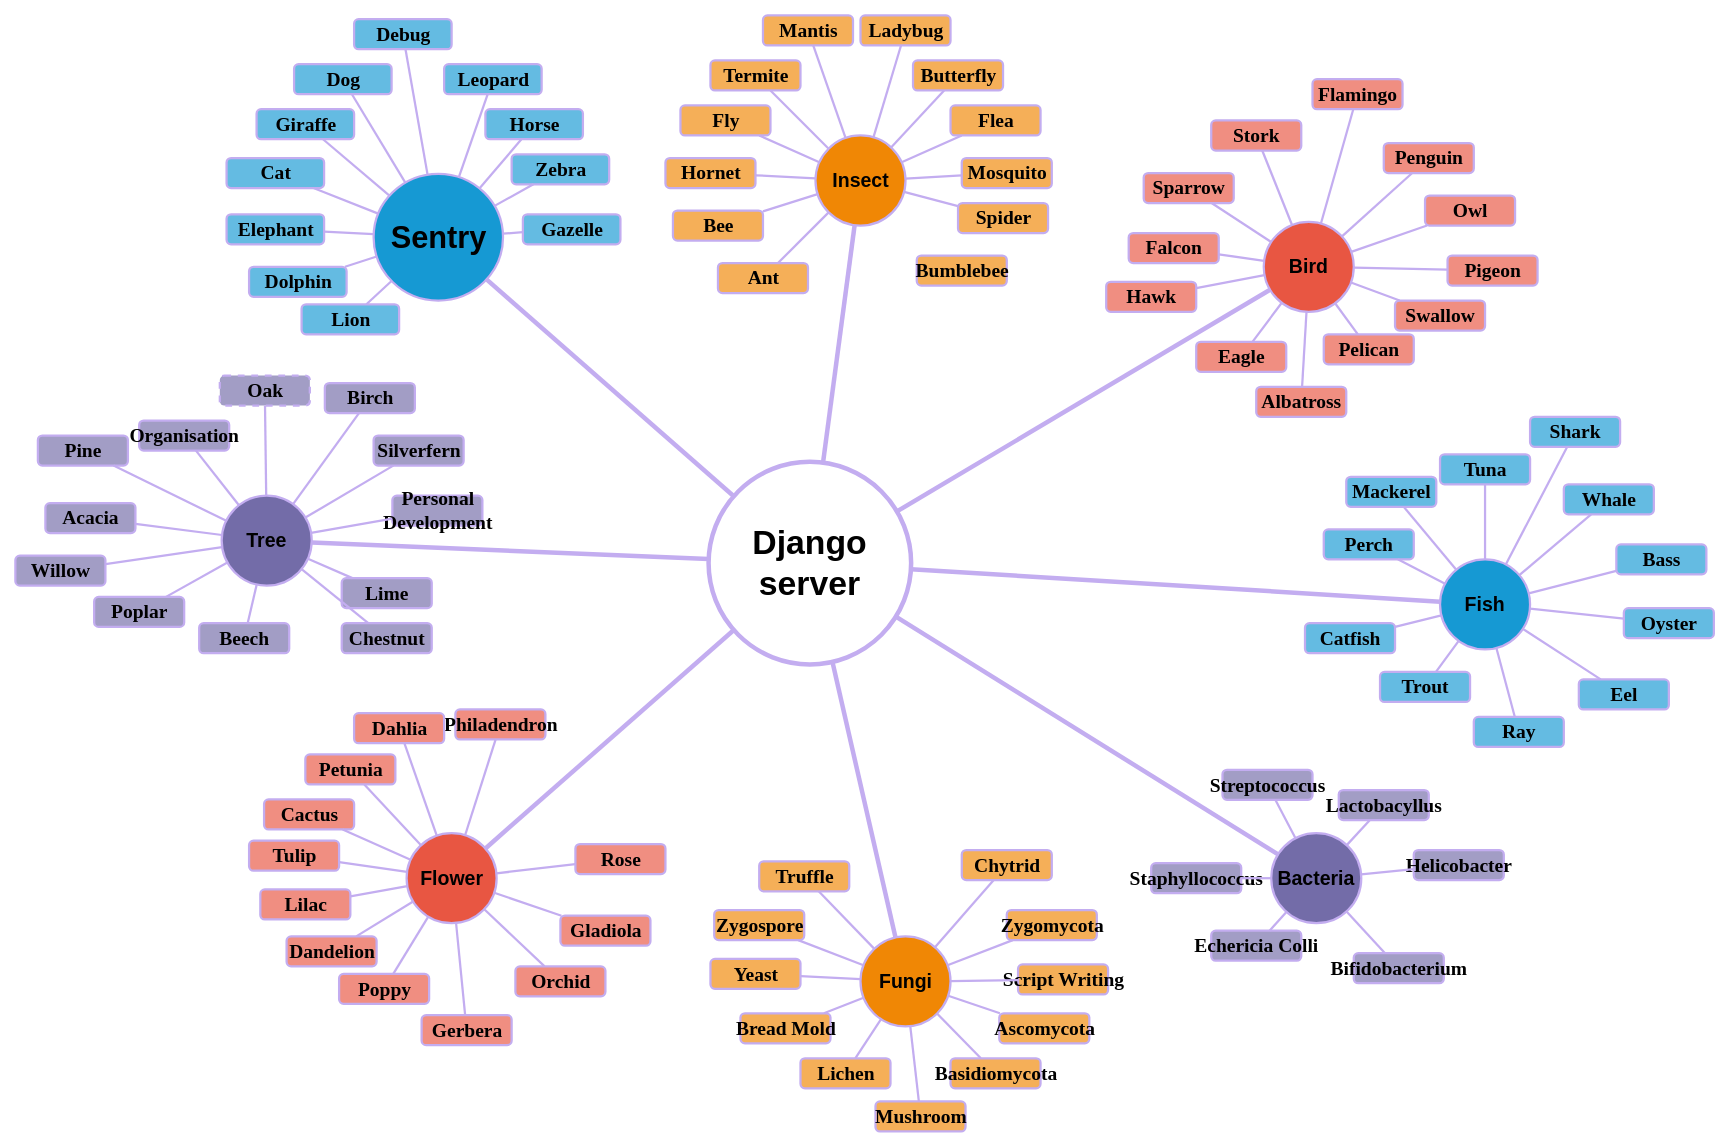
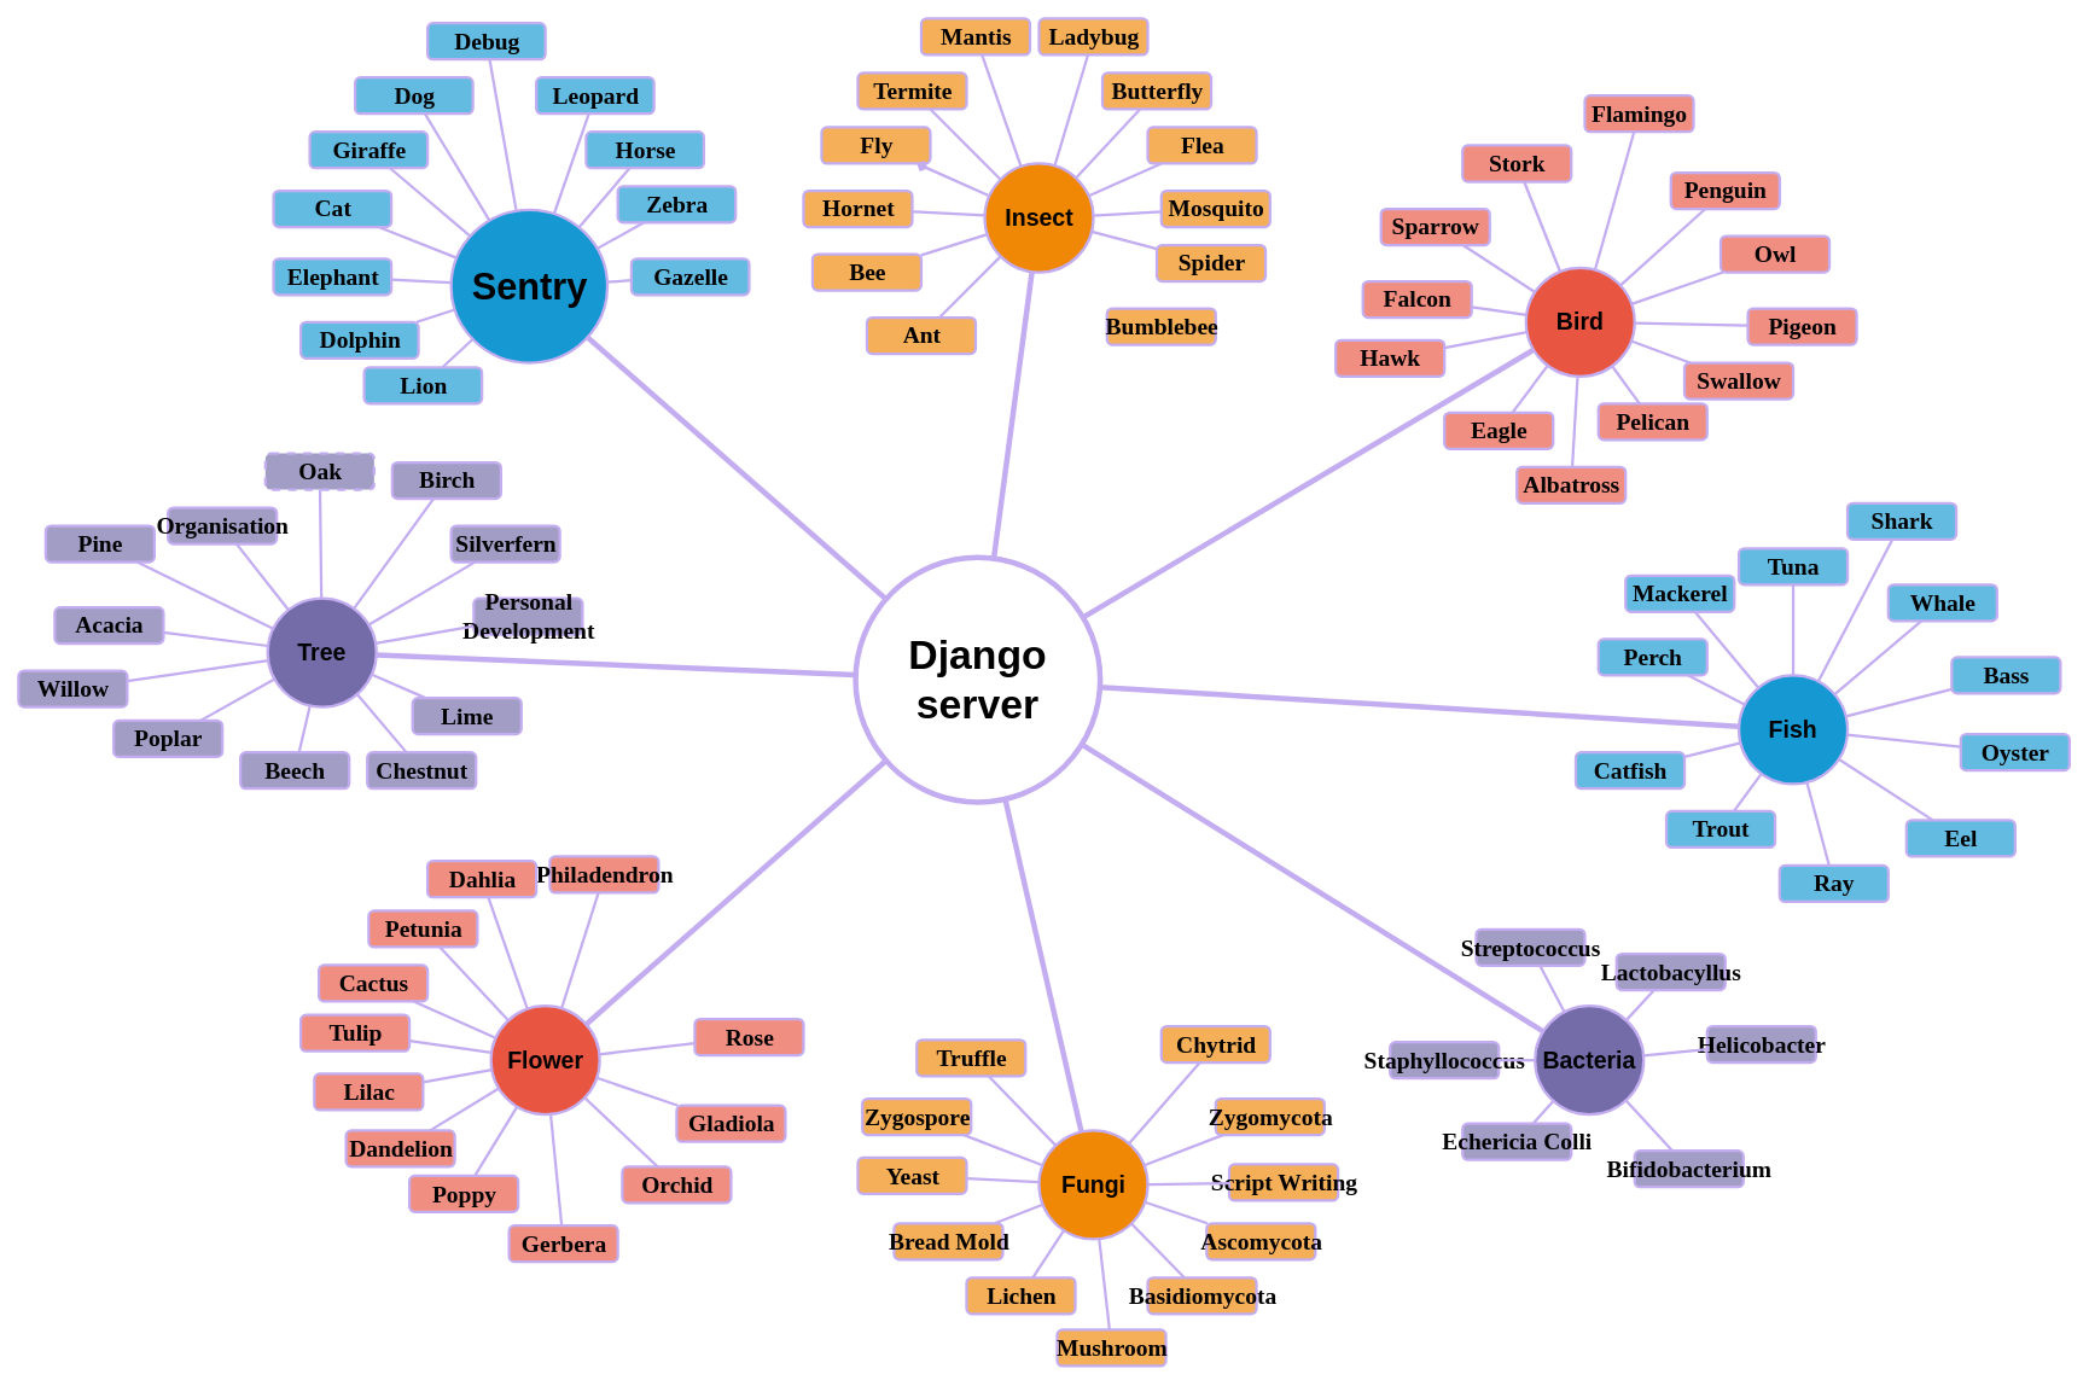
- <mxCell id="54" value="" style="edgeStyle=none;endArrow=none;strokeWidth=3;strokeColor=#C3ADF0;html=1;hachureGap=4;fontFamily=Architects Daughter;fontSource=https%3A%2F%2Ffonts.googleapis.com%2Fcss%3Ffamily%3DArchitects%2BDaughter;fontSize=26;shadow=0;fontColor=#000000;fontStyle=1" edge="1" parent="1" source="3" target="42"><mxGeometry x="-13.5" y="-40" width="100" height="100" as="geometry"><mxPoint x="-13.5" y="60" as="sourcePoint" /><mxPoint x="86.5" y="-40" as="targetPoint" /></mxGeometry></mxCell>
+ <mxCell id="54" value="" style="edgeStyle=none;endArrow=diamond;strokeWidth=3;strokeColor=#C3ADF0;html=1;hachureGap=4;fontFamily=Architects Daughter;fontSource=https%3A%2F%2Ffonts.googleapis.com%2Fcss%3Ffamily%3DArchitects%2BDaughter;fontSize=26;shadow=0;fontColor=#000000;fontStyle=1;" edge="1" parent="1" source="3" target="42"><mxGeometry x="-13.5" y="-40" width="100" height="100" as="geometry"><mxPoint x="-13.5" y="60" as="sourcePoint" /><mxPoint x="86.5" y="-40" as="targetPoint" /></mxGeometry></mxCell>
- <mxCell id="175" value="Chestnut" style="rounded=1;fillColor=#a29dc5;strokeColor=#C3ADF0;strokeWidth=3;shadow=0;html=1;fontColor=#000000;hachureGap=4;fontFamily=Architects Daughter;fontSource=https%3A%2F%2Ffonts.googleapis.com%2Fcss%3Ffamily%3DArchitects%2BDaughter;fontSize=26;fontStyle=1" vertex="1" parent="1"><mxGeometry x="455" y="830" width="120" height="40" as="geometry" /></mxCell>
+ <mxCell id="175" value="Chestnut" style="rounded=1;fillColor=#a29dc5;strokeColor=#C3ADF0;strokeWidth=3;shadow=0;html=1;fontColor=#000000;hachureGap=4;fontFamily=Architects Daughter;fontSource=https%3A%2F%2Ffonts.googleapis.com%2Fcss%3Ffamily%3DArchitects%2BDaughter;fontSize=26;fontStyle=1" vertex="1" parent="1"><mxGeometry x="405" y="830" width="120" height="40" as="geometry" /></mxCell>
